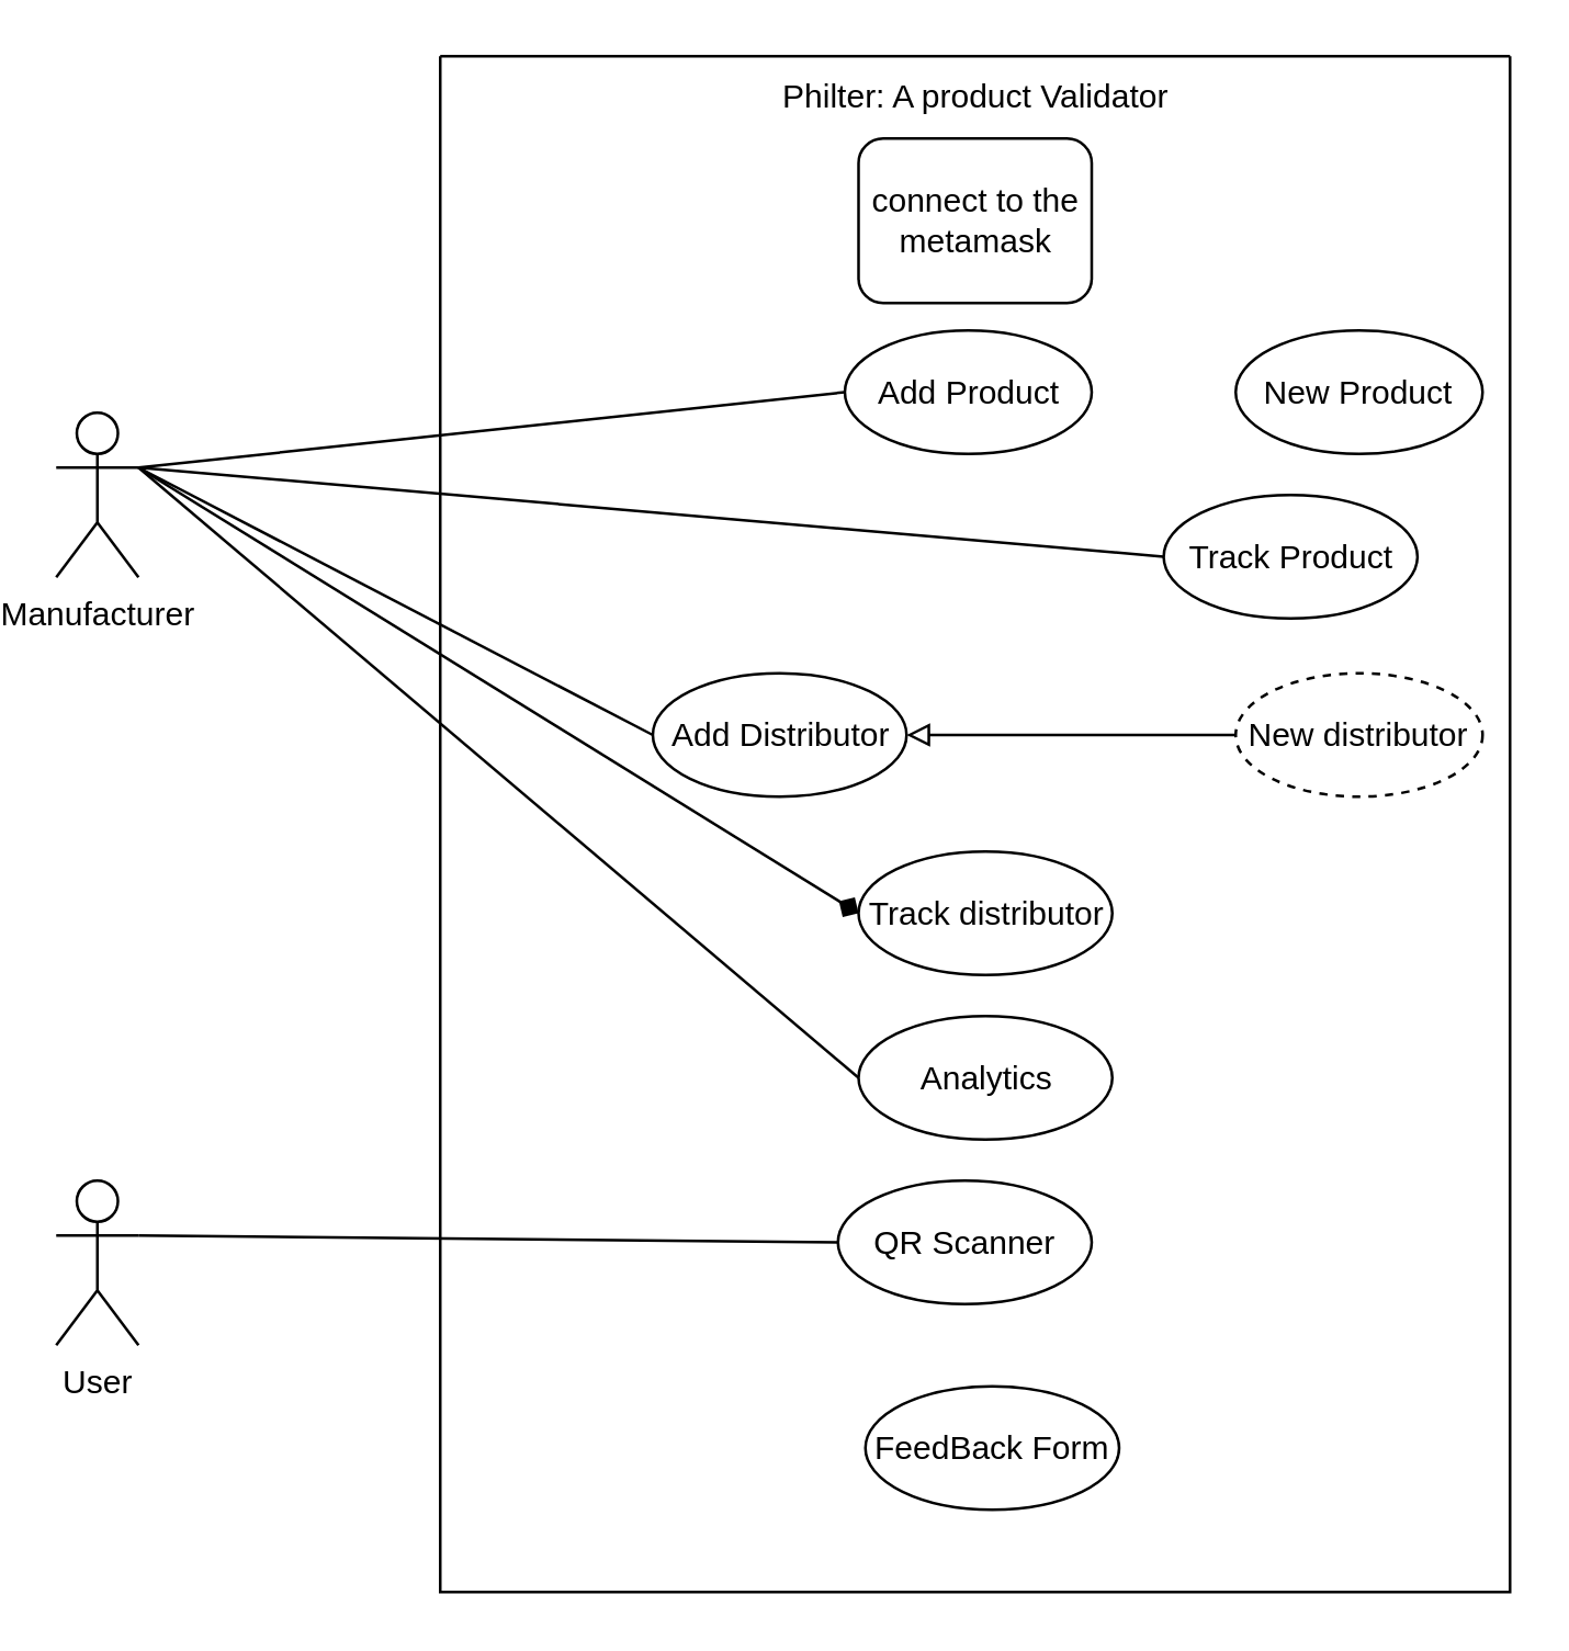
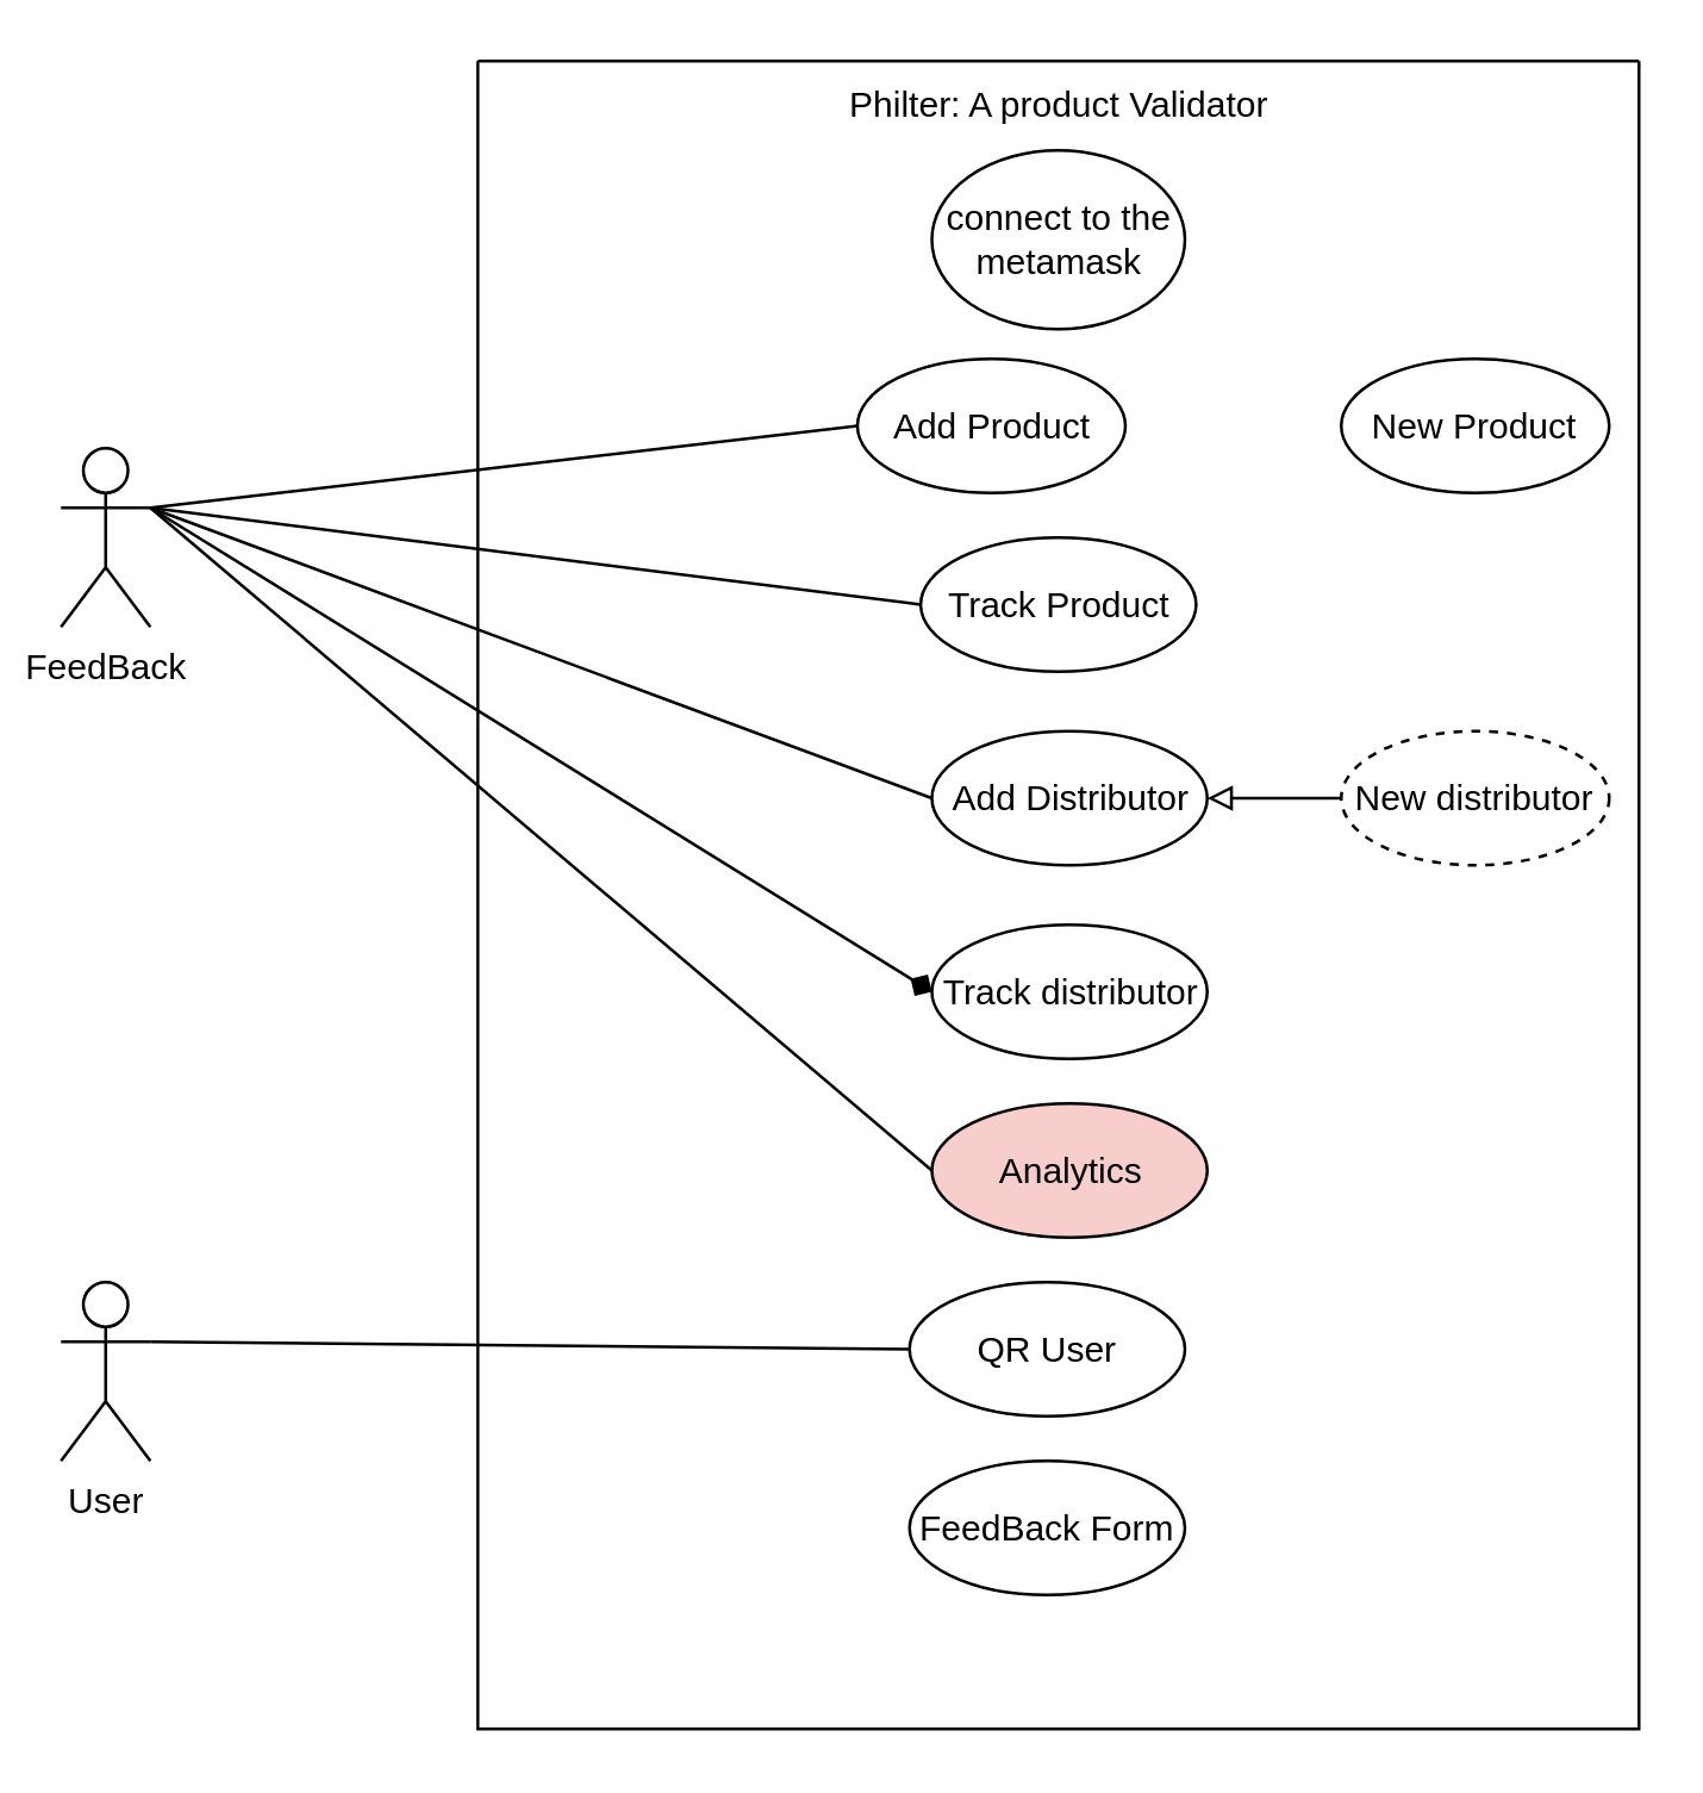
- <mxCell id="5" value="connect to the metamask" style="whiteSpace=wrap;html=1;rounded=1;" parent="3" vertex="1"><mxGeometry x="152.5" y="30" width="85" height="60" as="geometry" /></mxCell>
+ <mxCell id="5" value="connect to the metamask" style="ellipse;whiteSpace=wrap;html=1;" parent="3" vertex="1"><mxGeometry x="152.5" y="30" width="85" height="60" as="geometry" /></mxCell>
- <mxCell id="6" value="Add Product" style="ellipse;whiteSpace=wrap;html=1;align=center;" parent="3" vertex="1"><mxGeometry x="147.5" y="100" width="90" height="45" as="geometry" /></mxCell>
+ <mxCell id="6" value="Add Product" style="ellipse;whiteSpace=wrap;html=1;align=center;" parent="3" vertex="1"><mxGeometry x="127.5" y="100" width="90" height="45" as="geometry" /></mxCell>
- <mxCell id="7" value="Track Product" style="ellipse;whiteSpace=wrap;html=1;" parent="3" vertex="1"><mxGeometry x="263.75" y="160" width="92.5" height="45" as="geometry" /></mxCell>
+ <mxCell id="7" value="Track Product" style="ellipse;whiteSpace=wrap;html=1;" parent="3" vertex="1"><mxGeometry x="148.75" y="160" width="92.5" height="45" as="geometry" /></mxCell>
- <mxCell id="2" value="Manufacturer" style="shape=umlActor;verticalLabelPosition=bottom;verticalAlign=top;html=1;outlineConnect=0;" parent="1" vertex="1"><mxGeometry x="20" y="150" width="30" height="60" as="geometry" /></mxCell>
+ <mxCell id="2" value="FeedBack" style="shape=umlActor;verticalLabelPosition=bottom;verticalAlign=top;html=1;outlineConnect=0;" parent="1" vertex="1"><mxGeometry x="20" y="150" width="30" height="60" as="geometry" /></mxCell>
- <mxCell id="15" value="Add Distributor" style="ellipse;whiteSpace=wrap;html=1;" parent="3" vertex="1"><mxGeometry x="77.5" y="225" width="92.5" height="45" as="geometry" /></mxCell>
+ <mxCell id="15" value="Add Distributor" style="ellipse;whiteSpace=wrap;html=1;" parent="3" vertex="1"><mxGeometry x="152.5" y="225" width="92.5" height="45" as="geometry" /></mxCell>
- <mxCell id="14" value="Analytics" style="ellipse;whiteSpace=wrap;html=1;" parent="3" vertex="1"><mxGeometry x="152.5" y="350" width="92.5" height="45" as="geometry" /></mxCell>
+ <mxCell id="14" value="Analytics" style="ellipse;whiteSpace=wrap;html=1;fillColor=#f8cecc;" parent="3" vertex="1"><mxGeometry x="152.5" y="350" width="92.5" height="45" as="geometry" /></mxCell>
- <mxCell id="9" value="QR Scanner" style="ellipse;whiteSpace=wrap;html=1;" parent="3" vertex="1"><mxGeometry x="145" y="410" width="92.5" height="45" as="geometry" /></mxCell>
+ <mxCell id="9" value="QR User" style="ellipse;whiteSpace=wrap;html=1;" parent="3" vertex="1"><mxGeometry x="145" y="410" width="92.5" height="45" as="geometry" /></mxCell>
- <mxCell id="10" value="FeedBack Form" style="ellipse;whiteSpace=wrap;html=1;" parent="3" vertex="1"><mxGeometry x="155" y="485" width="92.5" height="45" as="geometry" /></mxCell>
+ <mxCell id="10" value="FeedBack Form" style="ellipse;whiteSpace=wrap;html=1;" parent="3" vertex="1"><mxGeometry x="145" y="470" width="92.5" height="45" as="geometry" /></mxCell>
